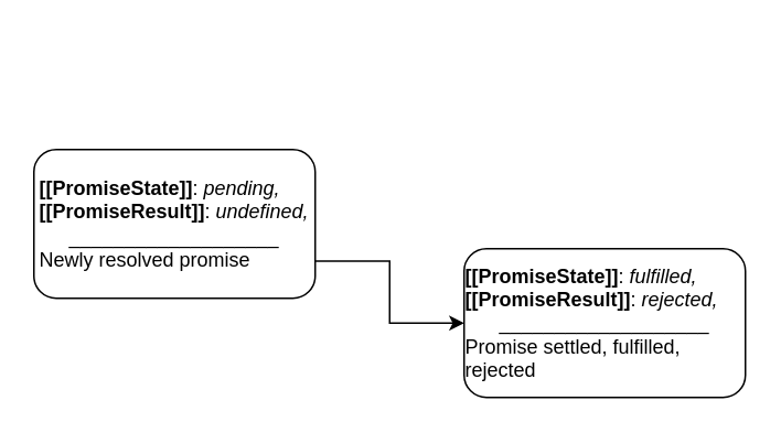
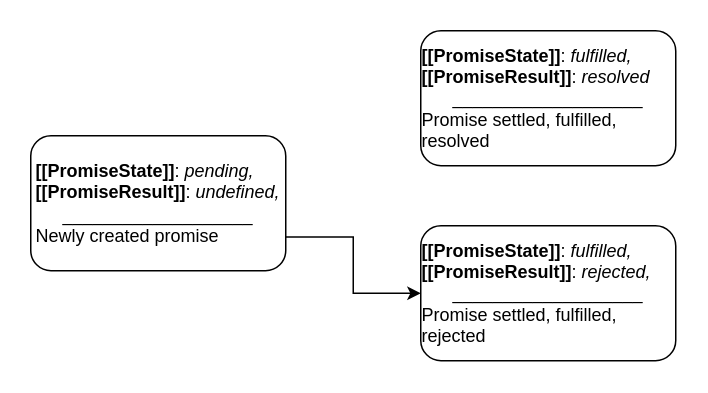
+ <mxCell id="4" value="&lt;div style=&quot;text-align: left&quot;&gt;&lt;span&gt;&lt;b&gt;[[PromiseState]]&lt;/b&gt;: &lt;i&gt;fulfilled,&lt;/i&gt;&lt;/span&gt;&lt;/div&gt;&lt;div style=&quot;text-align: left&quot;&gt;&lt;b&gt;[[PromiseResult]]&lt;/b&gt;: &lt;i&gt;resolved&lt;/i&gt;&lt;/div&gt;___________________&lt;br&gt;&lt;div style=&quot;text-align: left&quot;&gt;&lt;span&gt;Promise settled, fulfilled, resolved&lt;/span&gt;&lt;/div&gt;" style="rounded=1;whiteSpace=wrap;html=1;" vertex="1" parent="1"><mxGeometry x="280" y="20" width="170" height="90" as="geometry" /></mxCell>
- <mxCell id="3" value="&lt;div style=&quot;text-align: left&quot;&gt;&lt;span&gt;&lt;b&gt;[[PromiseState]]&lt;/b&gt;: &lt;i&gt;pending,&lt;/i&gt;&lt;/span&gt;&lt;/div&gt;&lt;div style=&quot;text-align: left&quot;&gt;&lt;span&gt;&lt;b&gt;[[PromiseResult]]&lt;/b&gt;: &lt;i&gt;undefined,&lt;/i&gt;&lt;/span&gt;&lt;/div&gt;___________________&lt;br&gt;&lt;div style=&quot;text-align: left&quot;&gt;&lt;span&gt;Newly resolved promise&lt;/span&gt;&lt;/div&gt;" style="rounded=1;whiteSpace=wrap;html=1;" vertex="1" parent="1"><mxGeometry x="20" y="90" width="170" height="90" as="geometry" /></mxCell>
+ <mxCell id="3" value="&lt;div style=&quot;text-align: left&quot;&gt;&lt;span&gt;&lt;b&gt;[[PromiseState]]&lt;/b&gt;: &lt;i&gt;pending,&lt;/i&gt;&lt;/span&gt;&lt;/div&gt;&lt;div style=&quot;text-align: left&quot;&gt;&lt;span&gt;&lt;b&gt;[[PromiseResult]]&lt;/b&gt;: &lt;i&gt;undefined,&lt;/i&gt;&lt;/span&gt;&lt;/div&gt;___________________&lt;br&gt;&lt;div style=&quot;text-align: left&quot;&gt;&lt;span&gt;Newly created promise&lt;/span&gt;&lt;/div&gt;" style="rounded=1;whiteSpace=wrap;html=1;" vertex="1" parent="1"><mxGeometry x="20" y="90" width="170" height="90" as="geometry" /></mxCell>
